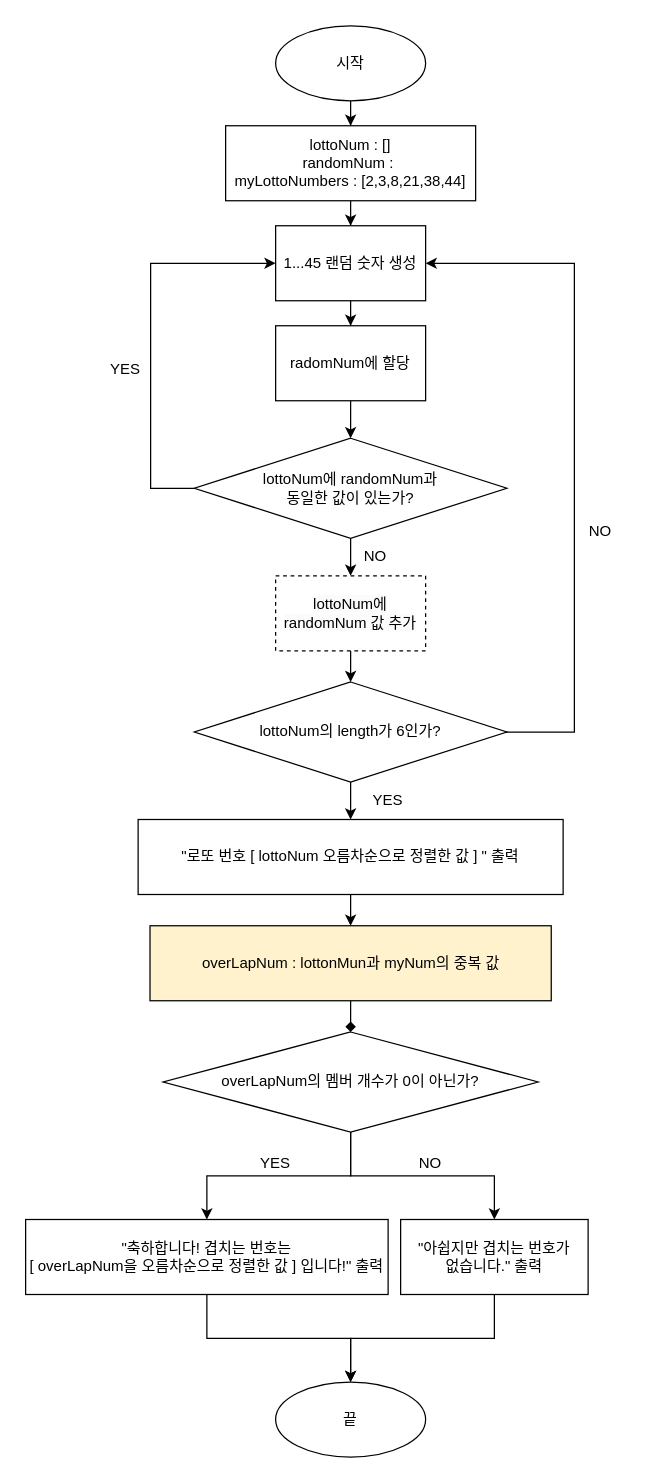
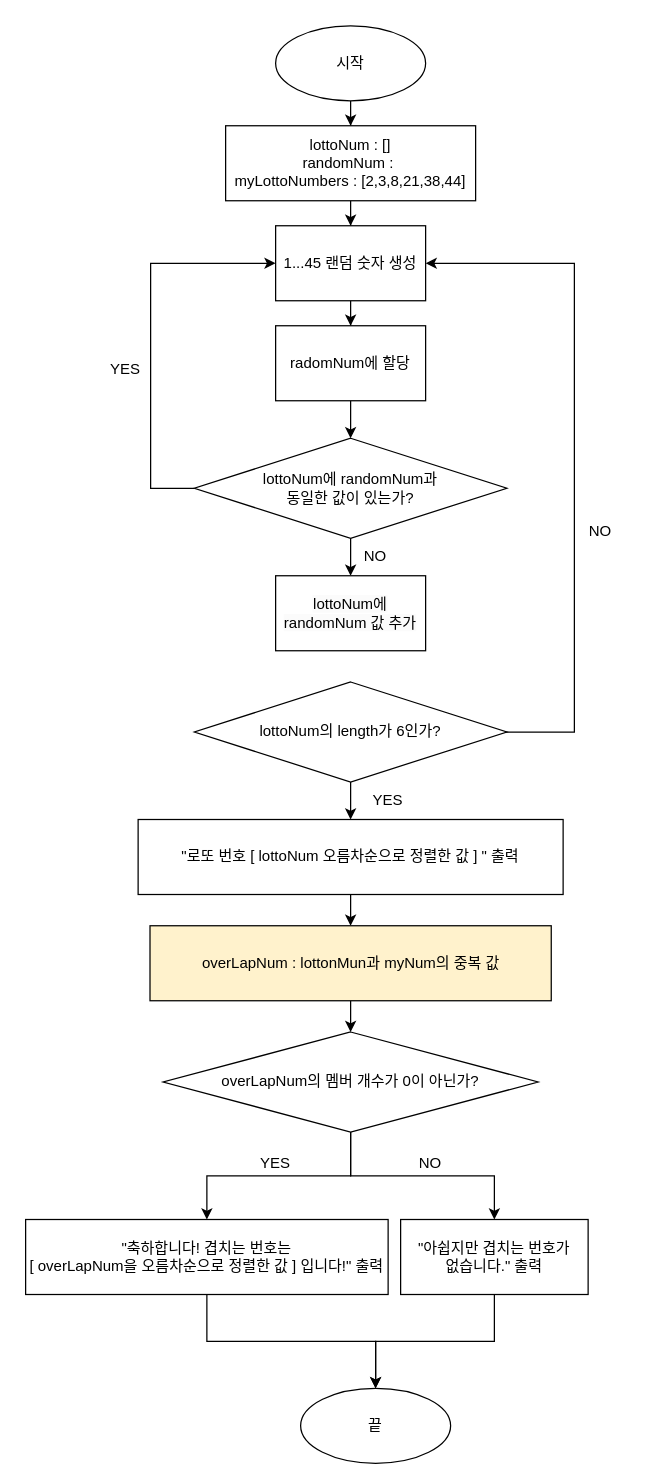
- <mxCell id="18" value="&lt;span style=&quot;color: rgb(0, 0, 0); font-family: Helvetica; font-size: 12px; font-style: normal; font-variant-ligatures: normal; font-variant-caps: normal; font-weight: 400; letter-spacing: normal; orphans: 2; text-align: center; text-indent: 0px; text-transform: none; widows: 2; word-spacing: 0px; -webkit-text-stroke-width: 0px; background-color: rgb(251, 251, 251); text-decoration-thickness: initial; text-decoration-style: initial; text-decoration-color: initial; float: none; display: inline !important;&quot;&gt;lottoNum에 randomNum 값 추가&lt;/span&gt;" style="whiteSpace=wrap;html=1;rounded=0;dashed=1;" parent="1" vertex="1"><mxGeometry x="220" y="460" width="120" height="60" as="geometry" /></mxCell>
+ <mxCell id="18" value="&lt;span style=&quot;color: rgb(0, 0, 0); font-family: Helvetica; font-size: 12px; font-style: normal; font-variant-ligatures: normal; font-variant-caps: normal; font-weight: 400; letter-spacing: normal; orphans: 2; text-align: center; text-indent: 0px; text-transform: none; widows: 2; word-spacing: 0px; -webkit-text-stroke-width: 0px; background-color: rgb(251, 251, 251); text-decoration-thickness: initial; text-decoration-style: initial; text-decoration-color: initial; float: none; display: inline !important;&quot;&gt;lottoNum에 randomNum 값 추가&lt;/span&gt;" style="whiteSpace=wrap;html=1;rounded=0;" parent="1" vertex="1"><mxGeometry x="220" y="460" width="120" height="60" as="geometry" /></mxCell>
- <mxCell id="17" value="" style="edgeStyle=orthogonalEdgeStyle;rounded=0;orthogonalLoop=1;jettySize=auto;html=1;" parent="1" source="18" target="20" edge="1"><mxGeometry relative="1" as="geometry" /></mxCell>
- <mxCell id="25" value="" style="edgeStyle=orthogonalEdgeStyle;rounded=0;orthogonalLoop=1;jettySize=auto;html=1;endArrow=diamond;" parent="1" source="26" target="29" edge="1"><mxGeometry relative="1" as="geometry" /></mxCell>
+ <mxCell id="25" value="" style="edgeStyle=orthogonalEdgeStyle;rounded=0;orthogonalLoop=1;jettySize=auto;html=1;" parent="1" source="26" target="29" edge="1"><mxGeometry relative="1" as="geometry" /></mxCell>
- <mxCell id="8" value="끝" style="ellipse;whiteSpace=wrap;html=1;" parent="1" vertex="1"><mxGeometry x="220" y="1105" width="120" height="60" as="geometry" /></mxCell>
+ <mxCell id="8" value="끝" style="ellipse;whiteSpace=wrap;html=1;" parent="1" vertex="1"><mxGeometry x="240" y="1110" width="120" height="60" as="geometry" /></mxCell>
